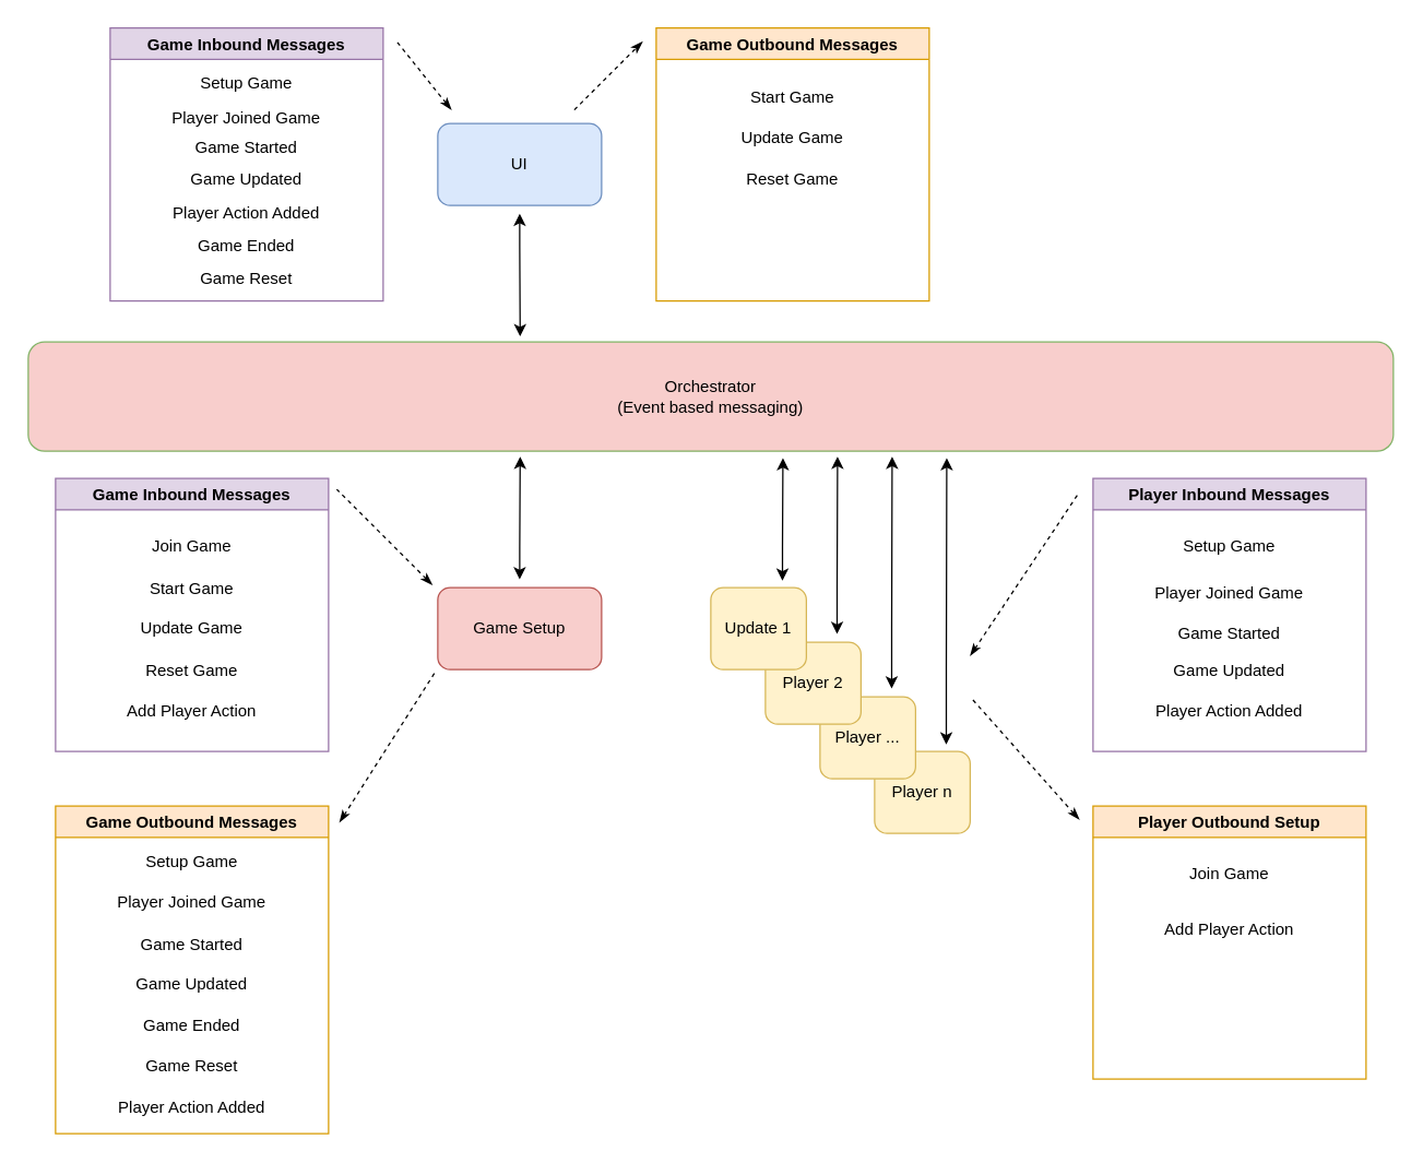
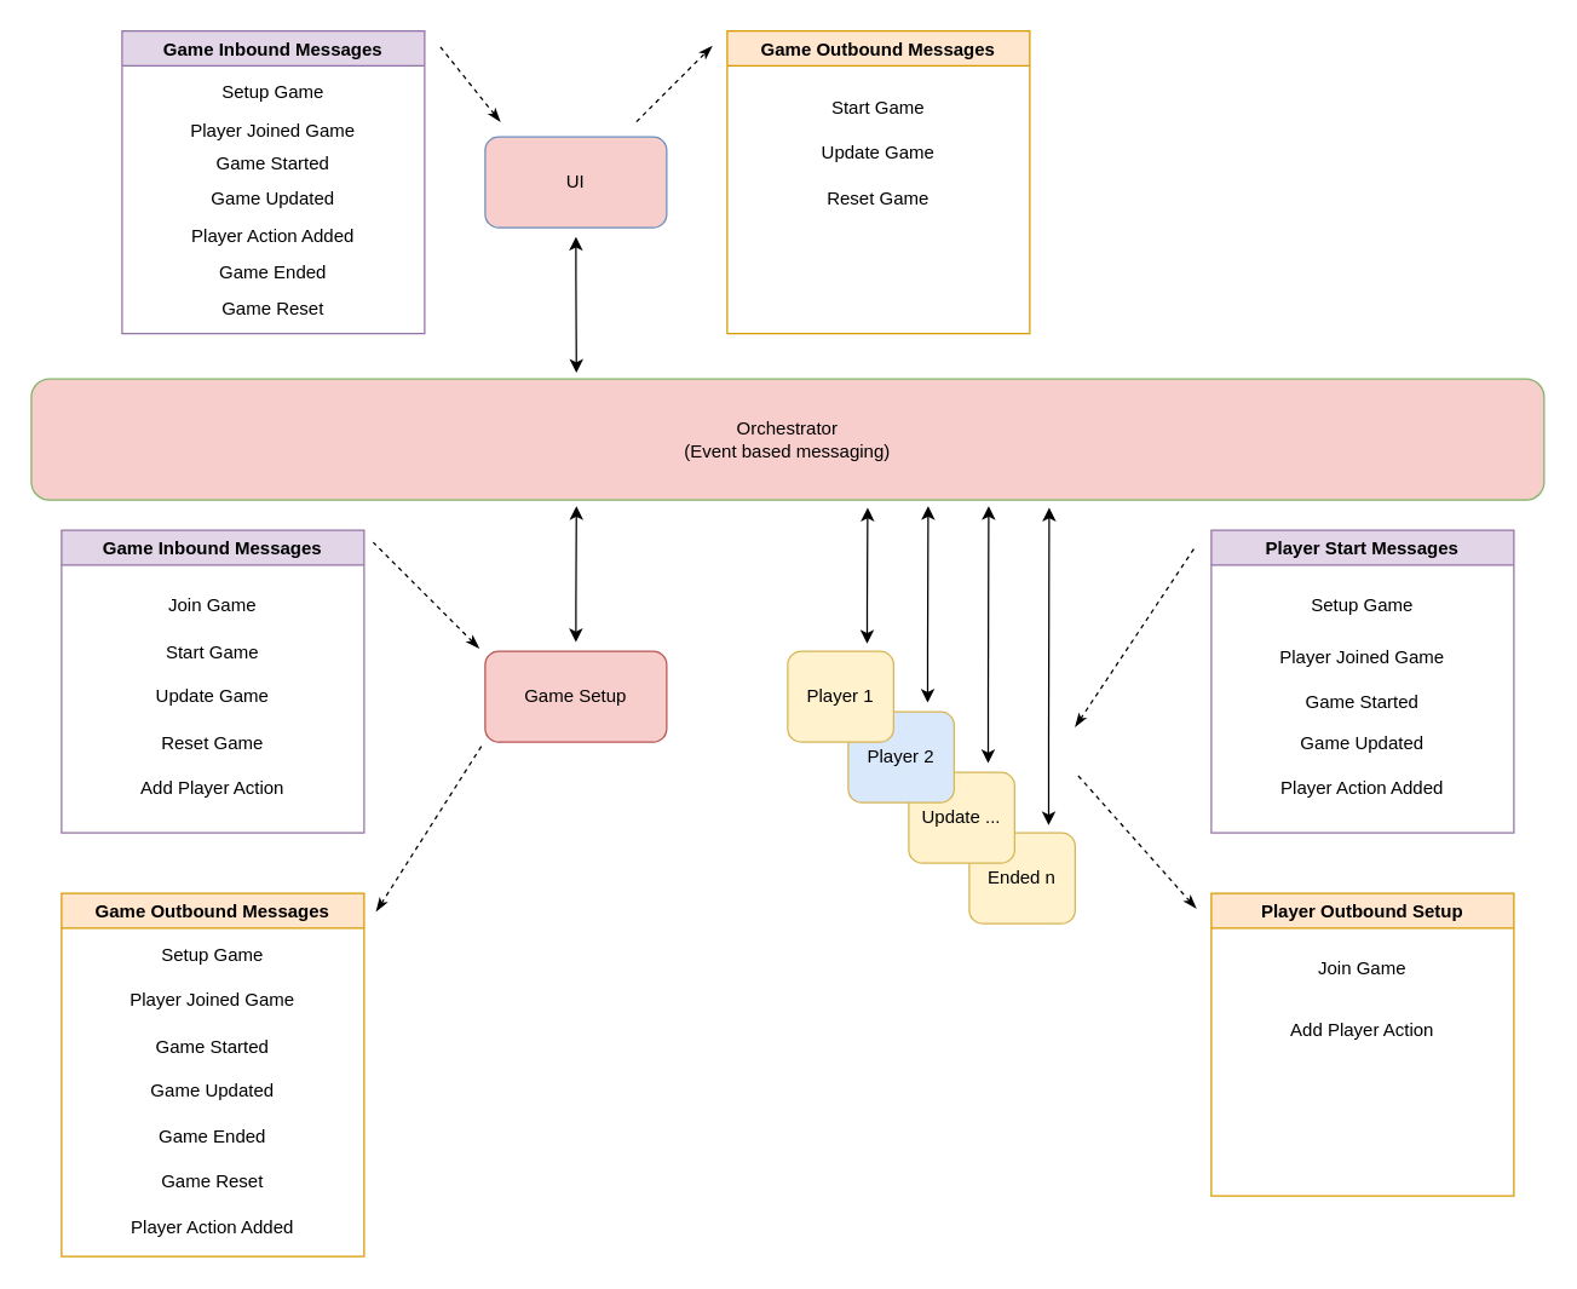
- <mxCell id="14" value="UI" style="rounded=1;whiteSpace=wrap;html=1;fillColor=#dae8fc;strokeColor=#6c8ebf;" vertex="1" parent="1"><mxGeometry x="320" y="90" width="120" height="60" as="geometry" /></mxCell>
+ <mxCell id="14" value="UI" style="rounded=1;whiteSpace=wrap;html=1;fillColor=#f8cecc;strokeColor=#6c8ebf;" vertex="1" parent="1"><mxGeometry x="320" y="90" width="120" height="60" as="geometry" /></mxCell>
- <mxCell id="15" value="Player Inbound Messages" style="swimlane;fillColor=#e1d5e7;strokeColor=#9673a6;" vertex="1" parent="1"><mxGeometry x="800" y="350" width="200" height="200" as="geometry" /></mxCell>
+ <mxCell id="15" value="Player Start Messages" style="swimlane;fillColor=#e1d5e7;strokeColor=#9673a6;" vertex="1" parent="1"><mxGeometry x="800" y="350" width="200" height="200" as="geometry" /></mxCell>
- <mxCell id="12" value="Update 1" style="rounded=1;whiteSpace=wrap;html=1;fillColor=#fff2cc;strokeColor=#d6b656;" vertex="1" parent="1"><mxGeometry x="520" y="430" width="70" height="60" as="geometry" /></mxCell>
+ <mxCell id="12" value="Player 1" style="rounded=1;whiteSpace=wrap;html=1;fillColor=#fff2cc;strokeColor=#d6b656;" vertex="1" parent="1"><mxGeometry x="520" y="430" width="70" height="60" as="geometry" /></mxCell>
- <mxCell id="10" value="Player 2" style="rounded=1;whiteSpace=wrap;html=1;fillColor=#fff2cc;strokeColor=#d6b656;" vertex="1" parent="1"><mxGeometry x="560" y="470" width="70" height="60" as="geometry" /></mxCell>
+ <mxCell id="10" value="Player 2" style="rounded=1;whiteSpace=wrap;html=1;fillColor=#dae8fc;strokeColor=#d6b656;" vertex="1" parent="1"><mxGeometry x="560" y="470" width="70" height="60" as="geometry" /></mxCell>
- <mxCell id="8" value="Player ..." style="rounded=1;whiteSpace=wrap;html=1;fillColor=#fff2cc;strokeColor=#d6b656;" vertex="1" parent="1"><mxGeometry x="600" y="510" width="70" height="60" as="geometry" /></mxCell>
+ <mxCell id="8" value="Update ..." style="rounded=1;whiteSpace=wrap;html=1;fillColor=#fff2cc;strokeColor=#d6b656;" vertex="1" parent="1"><mxGeometry x="600" y="510" width="70" height="60" as="geometry" /></mxCell>
- <mxCell id="6" value="Player n" style="rounded=1;whiteSpace=wrap;html=1;fillColor=#fff2cc;strokeColor=#d6b656;" vertex="1" parent="1"><mxGeometry x="640" y="550" width="70" height="60" as="geometry" /></mxCell>
+ <mxCell id="6" value="Ended n" style="rounded=1;whiteSpace=wrap;html=1;fillColor=#fff2cc;strokeColor=#d6b656;" vertex="1" parent="1"><mxGeometry x="640" y="550" width="70" height="60" as="geometry" /></mxCell>
